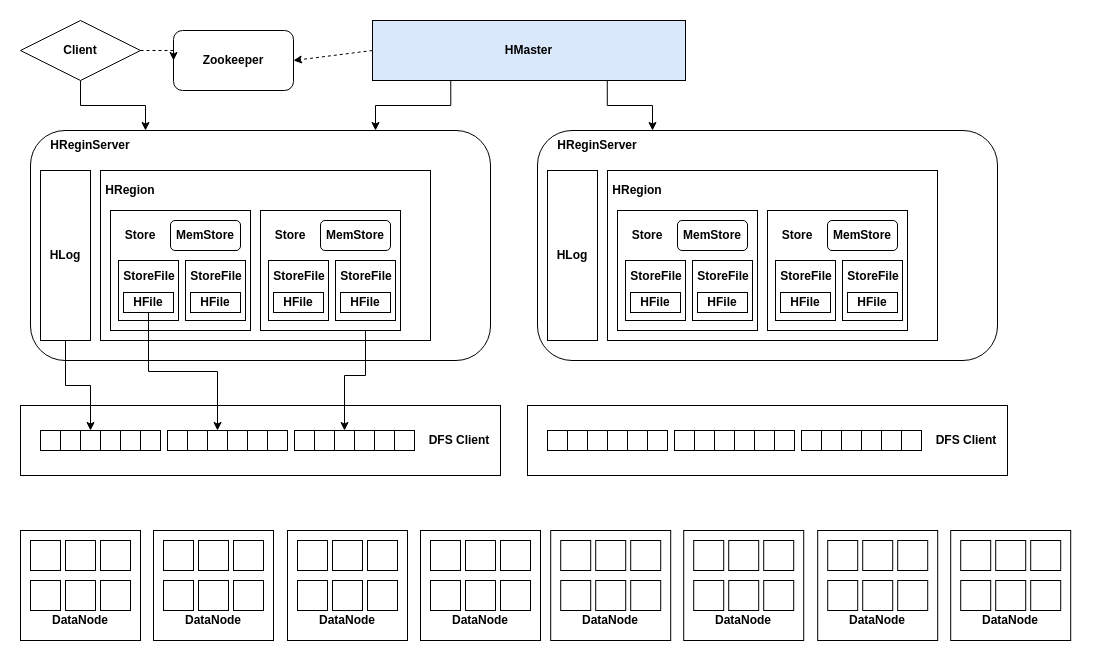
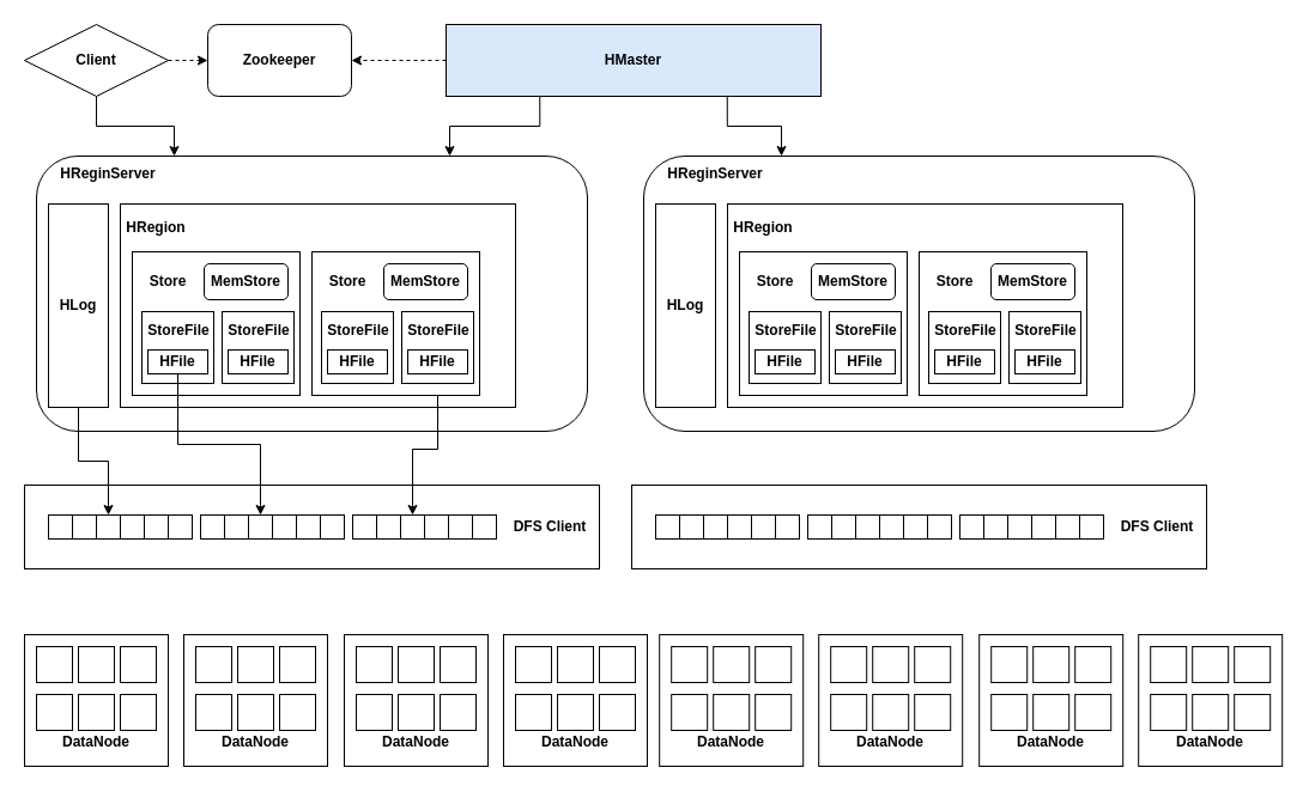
- <mxCell id="55" value="&lt;b&gt;Zookeeper&lt;/b&gt;" style="rounded=1;whiteSpace=wrap;html=1;" vertex="1" parent="1"><mxGeometry x="173" y="30" width="120" height="60" as="geometry" /></mxCell>
+ <mxCell id="55" value="&lt;b&gt;Zookeeper&lt;/b&gt;" style="rounded=1;whiteSpace=wrap;html=1;" vertex="1" parent="1"><mxGeometry x="173" y="20" width="120" height="60" as="geometry" /></mxCell>
